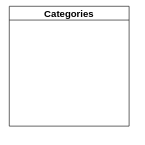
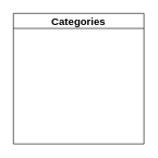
- <mxCell id="2" value="Categories" style="swimlane;whiteSpace=wrap;html=1;fontSize=16;" vertex="1" parent="1"><mxGeometry x="15" y="10" width="200" height="200" as="geometry" /></mxCell>
+ <mxCell id="2" value="Categories" style="swimlane;whiteSpace=wrap;html=1;fontSize=16;" vertex="1" parent="1"><mxGeometry x="20" y="20" width="200" height="200" as="geometry" /></mxCell>
